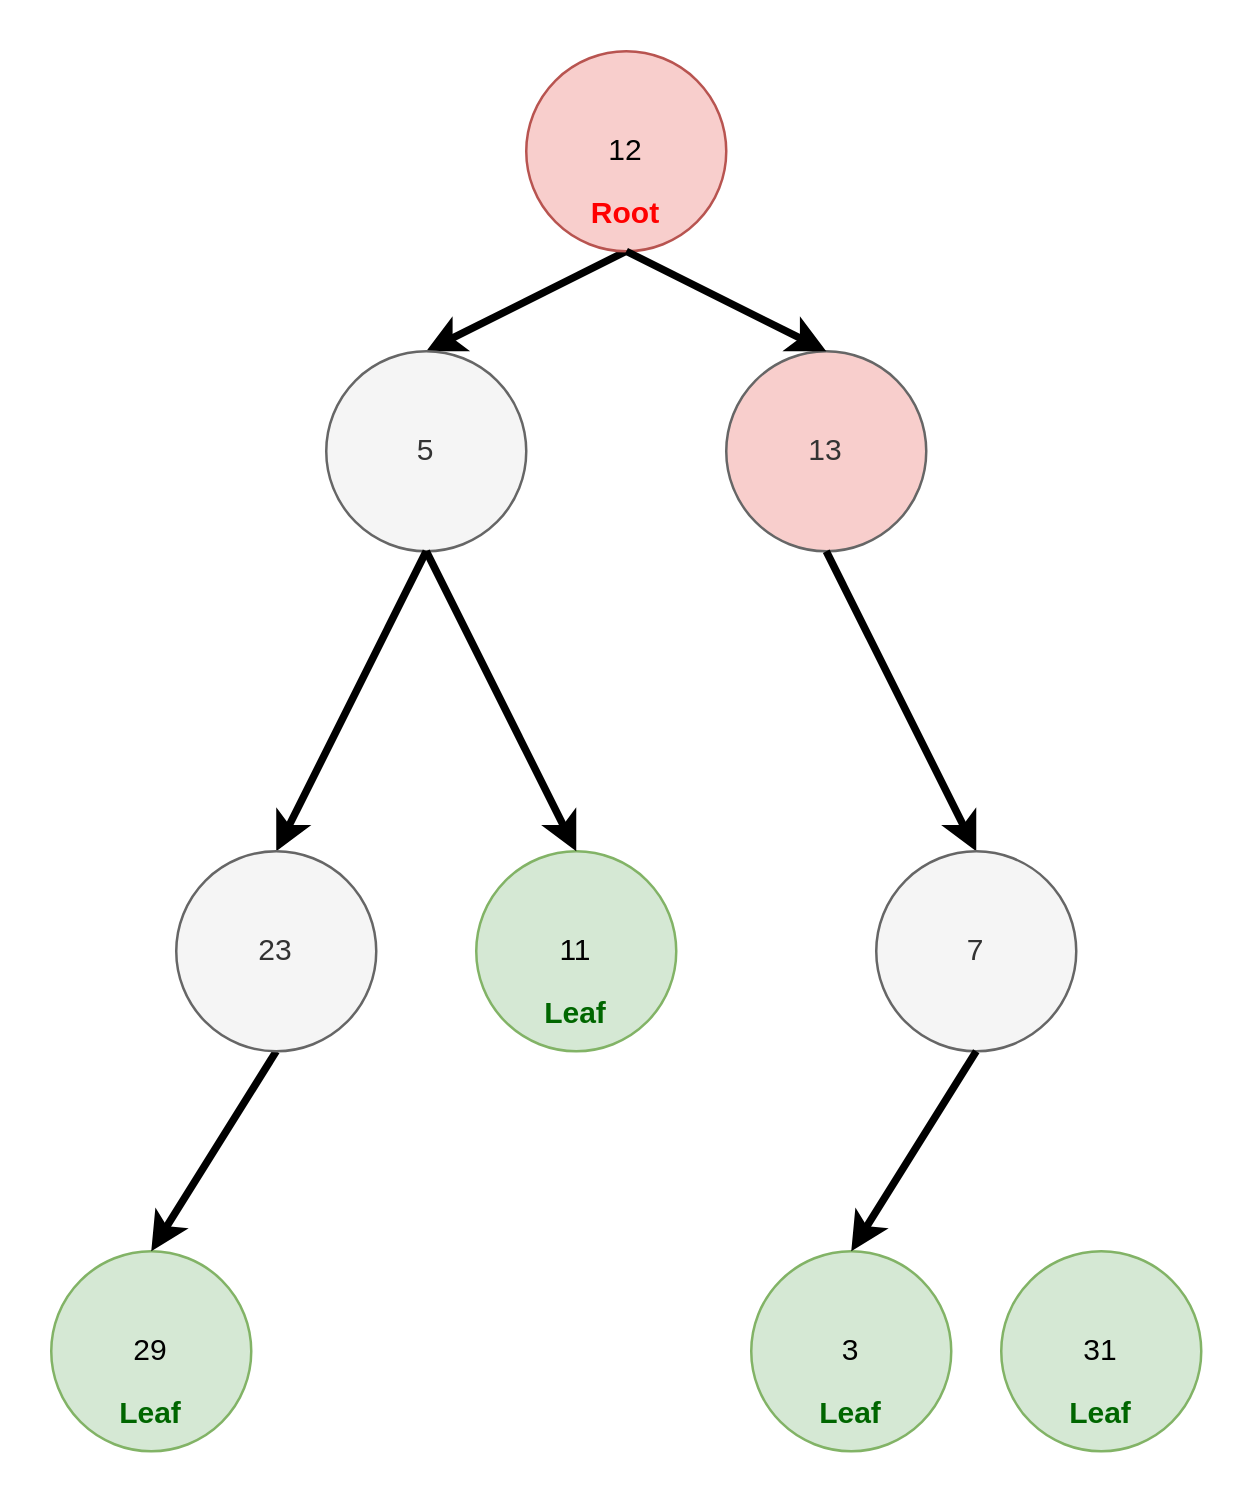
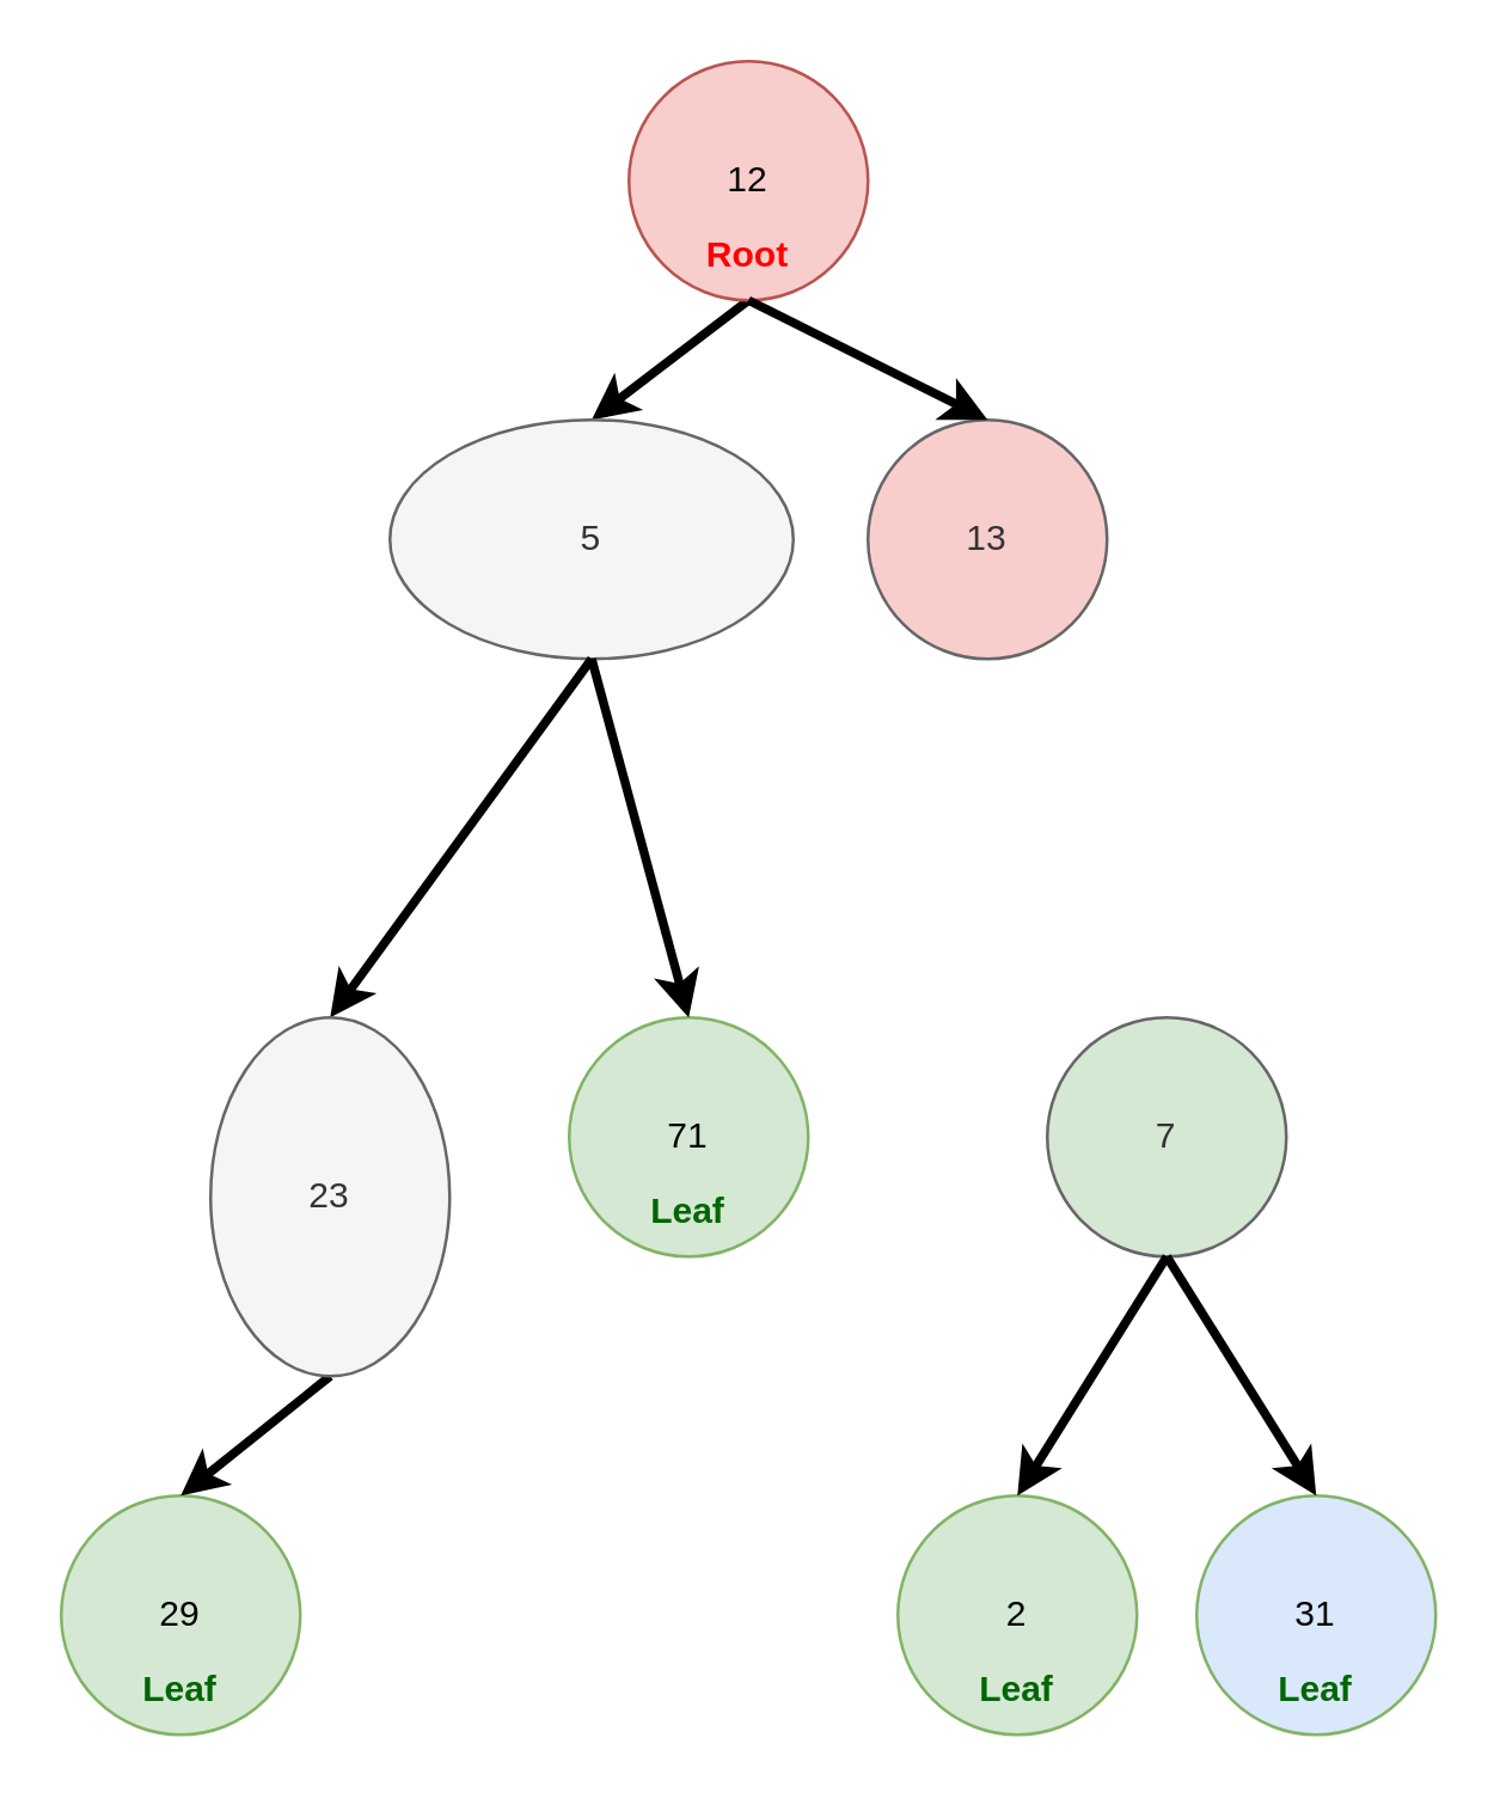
- <mxCell id="6" value="5" style="ellipse;whiteSpace=wrap;html=1;aspect=fixed;fillColor=#f5f5f5;strokeColor=#666666;fontColor=#333333;" parent="1" vertex="1"><mxGeometry x="130" y="140" width="80" height="80" as="geometry" /></mxCell>
+ <mxCell id="6" value="5" style="ellipse;whiteSpace=wrap;html=1;aspect=fixed;fillColor=#f5f5f5;strokeColor=#666666;fontColor=#333333;" parent="1" vertex="1"><mxGeometry x="130" y="140" width="135" height="80" as="geometry" /></mxCell>
- <mxCell id="12" style="rounded=0;orthogonalLoop=1;jettySize=auto;html=1;entryX=0.5;entryY=0;entryDx=0;entryDy=0;exitX=0.5;exitY=1;exitDx=0;exitDy=0;strokeWidth=3;" parent="1" source="7" target="19" edge="1"><mxGeometry relative="1" as="geometry"><mxPoint x="330" y="220" as="sourcePoint" /><mxPoint x="270" y="300" as="targetPoint" /></mxGeometry></mxCell>
- <mxCell id="18" value="23" style="ellipse;whiteSpace=wrap;html=1;aspect=fixed;fillColor=#f5f5f5;strokeColor=#666666;fontColor=#333333;" parent="1" vertex="1"><mxGeometry x="70" y="340" width="80" height="80" as="geometry" /></mxCell>
+ <mxCell id="18" value="23" style="ellipse;whiteSpace=wrap;html=1;aspect=fixed;fillColor=#f5f5f5;strokeColor=#666666;fontColor=#333333;" parent="1" vertex="1"><mxGeometry x="70" y="340" width="80" height="120" as="geometry" /></mxCell>
- <mxCell id="4" value="11" style="ellipse;whiteSpace=wrap;html=1;aspect=fixed;fillColor=#d5e8d4;strokeColor=#82b366;" parent="1" vertex="1"><mxGeometry x="190" y="340" width="80" height="80" as="geometry" /></mxCell>
+ <mxCell id="4" value="71" style="ellipse;whiteSpace=wrap;html=1;aspect=fixed;fillColor=#d5e8d4;strokeColor=#82b366;" parent="1" vertex="1"><mxGeometry x="190" y="340" width="80" height="80" as="geometry" /></mxCell>
- <mxCell id="19" value="7" style="ellipse;whiteSpace=wrap;html=1;aspect=fixed;fillColor=#f5f5f5;strokeColor=#666666;fontColor=#333333;" parent="1" vertex="1"><mxGeometry x="350" y="340" width="80" height="80" as="geometry" /></mxCell>
+ <mxCell id="19" value="7" style="ellipse;whiteSpace=wrap;html=1;aspect=fixed;fillColor=#d5e8d4;strokeColor=#666666;fontColor=#333333;" parent="1" vertex="1"><mxGeometry x="350" y="340" width="80" height="80" as="geometry" /></mxCell>
+ <mxCell id="23" style="edgeStyle=none;rounded=0;orthogonalLoop=1;jettySize=auto;html=1;entryX=0.5;entryY=0;entryDx=0;entryDy=0;fontColor=#006600;exitX=0.5;exitY=1;exitDx=0;exitDy=0;strokeWidth=3;" parent="1" source="19" target="21" edge="1"><mxGeometry relative="1" as="geometry"><mxPoint x="400" y="430" as="sourcePoint" /><mxPoint x="350" y="510" as="targetPoint" /></mxGeometry></mxCell>
- <mxCell id="8" value="3" style="ellipse;whiteSpace=wrap;html=1;aspect=fixed;fillColor=#d5e8d4;strokeColor=#82b366;" parent="1" vertex="1"><mxGeometry x="300" y="500" width="80" height="80" as="geometry" /></mxCell>
+ <mxCell id="8" value="2" style="ellipse;whiteSpace=wrap;html=1;aspect=fixed;fillColor=#d5e8d4;strokeColor=#82b366;" parent="1" vertex="1"><mxGeometry x="300" y="500" width="80" height="80" as="geometry" /></mxCell>
- <mxCell id="21" value="31" style="ellipse;whiteSpace=wrap;html=1;aspect=fixed;fillColor=#d5e8d4;strokeColor=#82b366;" parent="1" vertex="1"><mxGeometry x="400" y="500" width="80" height="80" as="geometry" /></mxCell>
+ <mxCell id="21" value="31" style="ellipse;whiteSpace=wrap;html=1;aspect=fixed;fillColor=#dae8fc;strokeColor=#82b366;" parent="1" vertex="1"><mxGeometry x="400" y="500" width="80" height="80" as="geometry" /></mxCell>
